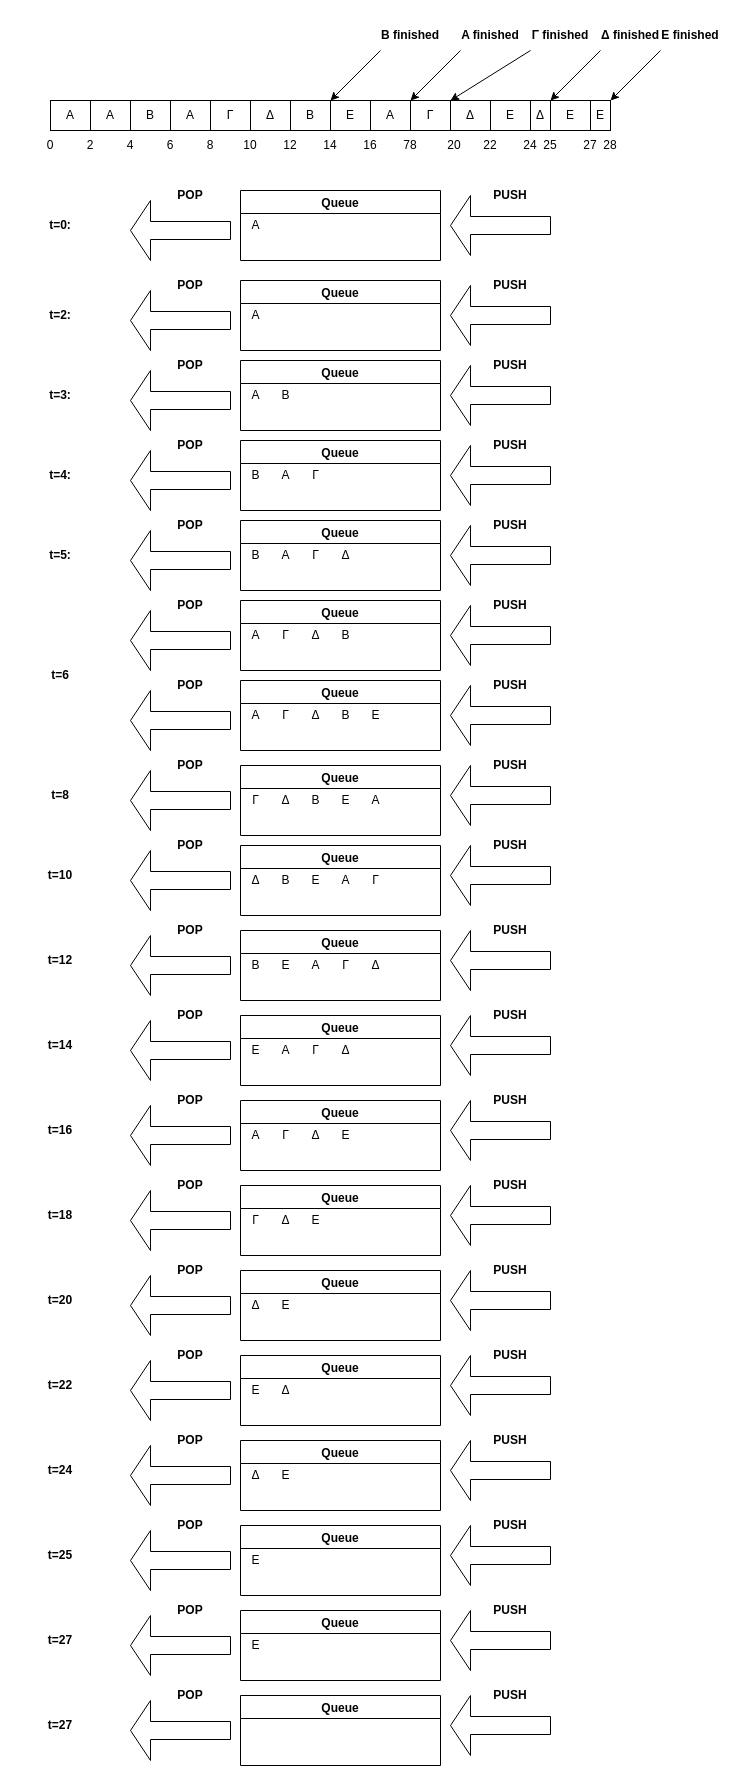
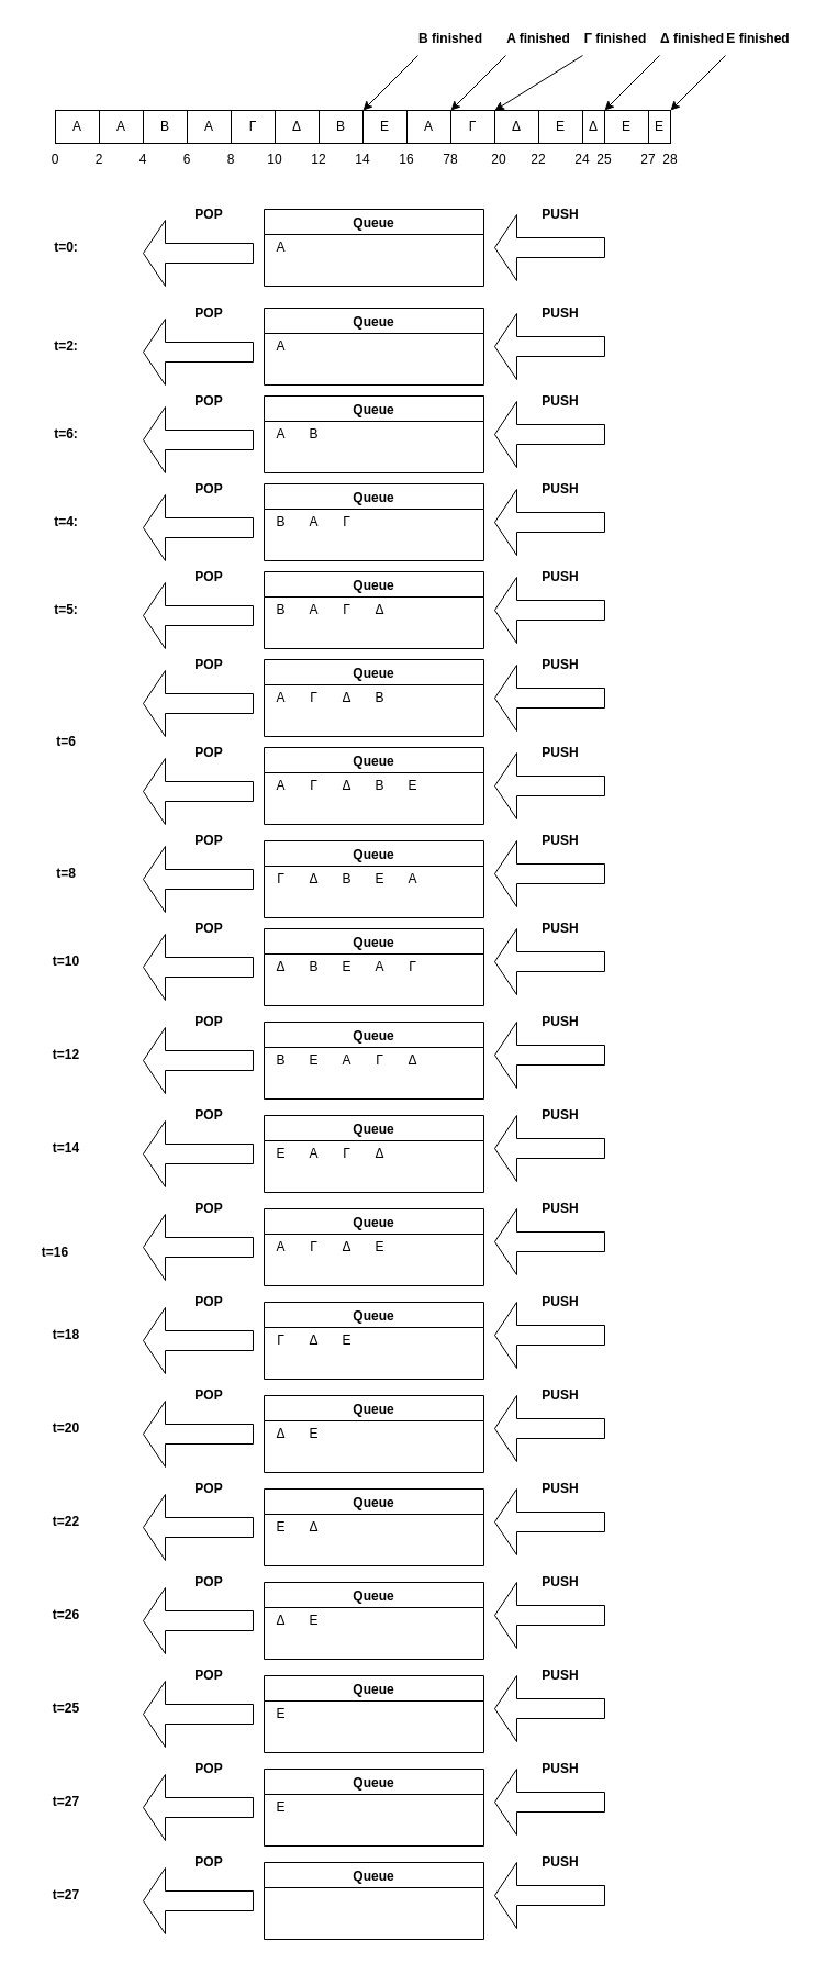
- <mxCell id="65" value="&lt;b&gt;t=3:&lt;/b&gt;" style="text;html=1;strokeColor=none;fillColor=none;align=center;verticalAlign=middle;whiteSpace=wrap;rounded=0;" vertex="1" parent="1"><mxGeometry x="30" y="380" width="60" height="30" as="geometry" /></mxCell>
+ <mxCell id="65" value="&lt;b&gt;t=6:&lt;/b&gt;" style="text;html=1;strokeColor=none;fillColor=none;align=center;verticalAlign=middle;whiteSpace=wrap;rounded=0;" vertex="1" parent="1"><mxGeometry x="30" y="380" width="60" height="30" as="geometry" /></mxCell>
- <mxCell id="157" value="&lt;b&gt;t=16&lt;br&gt;&lt;/b&gt;" style="text;html=1;strokeColor=none;fillColor=none;align=center;verticalAlign=middle;whiteSpace=wrap;rounded=0;" vertex="1" parent="1"><mxGeometry x="30" y="1115" width="60" height="30" as="geometry" /></mxCell>
+ <mxCell id="157" value="&lt;b&gt;t=16&lt;br&gt;&lt;/b&gt;" style="text;html=1;strokeColor=none;fillColor=none;align=center;verticalAlign=middle;whiteSpace=wrap;rounded=0;" vertex="1" parent="1"><mxGeometry x="20" y="1125" width="60" height="30" as="geometry" /></mxCell>
- <mxCell id="190" value="&lt;b&gt;t=24&lt;br&gt;&lt;/b&gt;" style="text;html=1;strokeColor=none;fillColor=none;align=center;verticalAlign=middle;whiteSpace=wrap;rounded=0;" vertex="1" parent="1"><mxGeometry x="30" y="1455" width="60" height="30" as="geometry" /></mxCell>
+ <mxCell id="190" value="&lt;b&gt;t=26&lt;br&gt;&lt;/b&gt;" style="text;html=1;strokeColor=none;fillColor=none;align=center;verticalAlign=middle;whiteSpace=wrap;rounded=0;" vertex="1" parent="1"><mxGeometry x="30" y="1455" width="60" height="30" as="geometry" /></mxCell>
